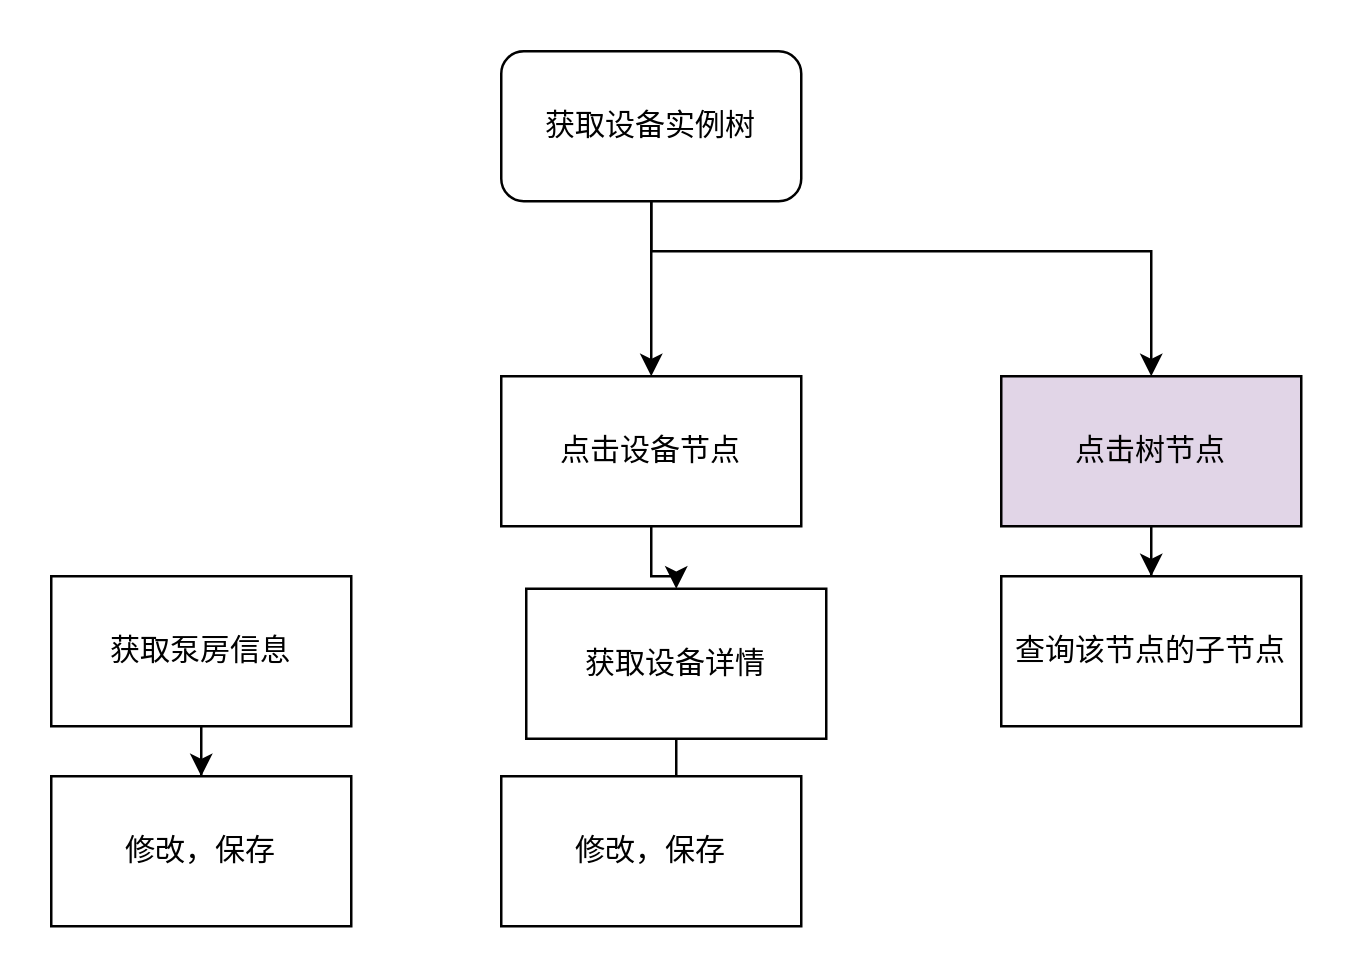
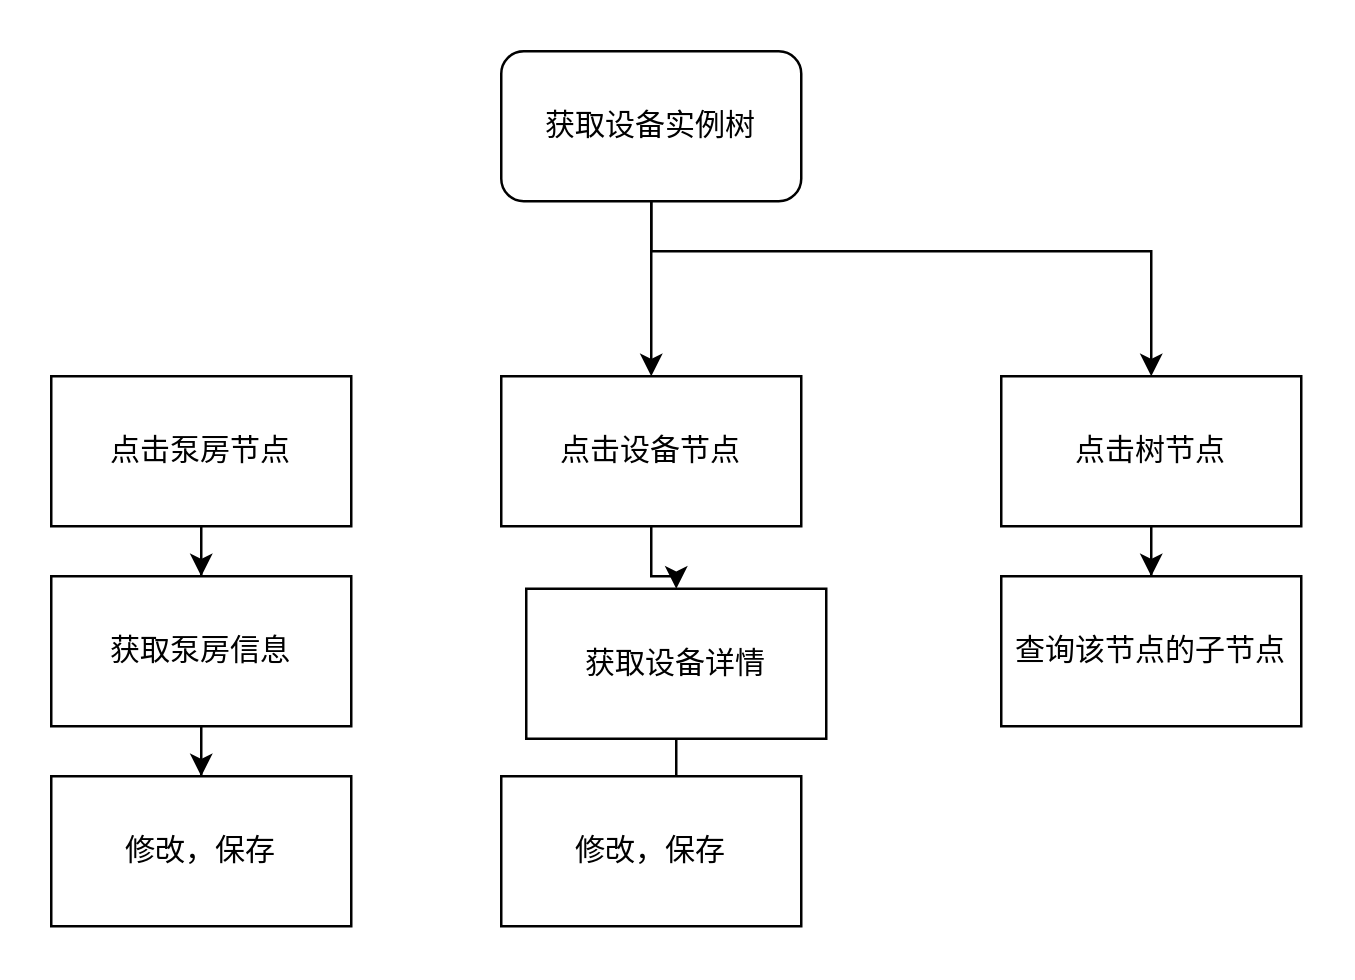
+ <mxCell id="6" value="&lt;span style=&quot;white-space: normal&quot;&gt;点击泵房节点&lt;/span&gt;" style="rounded=0;whiteSpace=wrap;html=1;" vertex="1" parent="1"><mxGeometry x="20" y="150" width="120" height="60" as="geometry" /></mxCell>
- <mxCell id="16" value="点击树节点" style="rounded=0;whiteSpace=wrap;html=1;fillColor=#e1d5e7;" vertex="1" parent="1"><mxGeometry x="400" y="150" width="120" height="60" as="geometry" /></mxCell>
+ <mxCell id="16" value="点击树节点" style="rounded=0;whiteSpace=wrap;html=1;" vertex="1" parent="1"><mxGeometry x="400" y="150" width="120" height="60" as="geometry" /></mxCell>
+ <mxCell id="5" style="edgeStyle=orthogonalEdgeStyle;rounded=0;orthogonalLoop=1;jettySize=auto;html=1;entryX=0.5;entryY=0;entryDx=0;entryDy=0;" edge="1" parent="1" source="6" target="8"><mxGeometry relative="1" as="geometry" /></mxCell>
